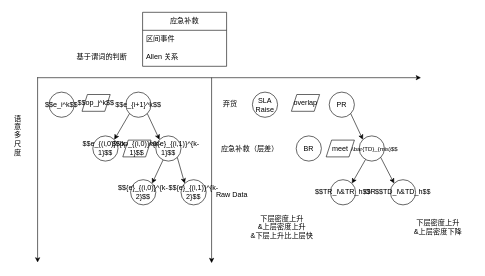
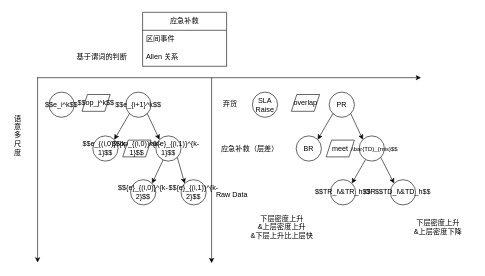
+ <mxCell id="24" style="rounded=0;orthogonalLoop=1;jettySize=auto;html=1;exitX=0;exitY=1;exitDx=0;exitDy=0;entryX=1;entryY=0;entryDx=0;entryDy=0;" parent="1" source="26" target="27" edge="1"><mxGeometry relative="1" as="geometry" /></mxCell>
